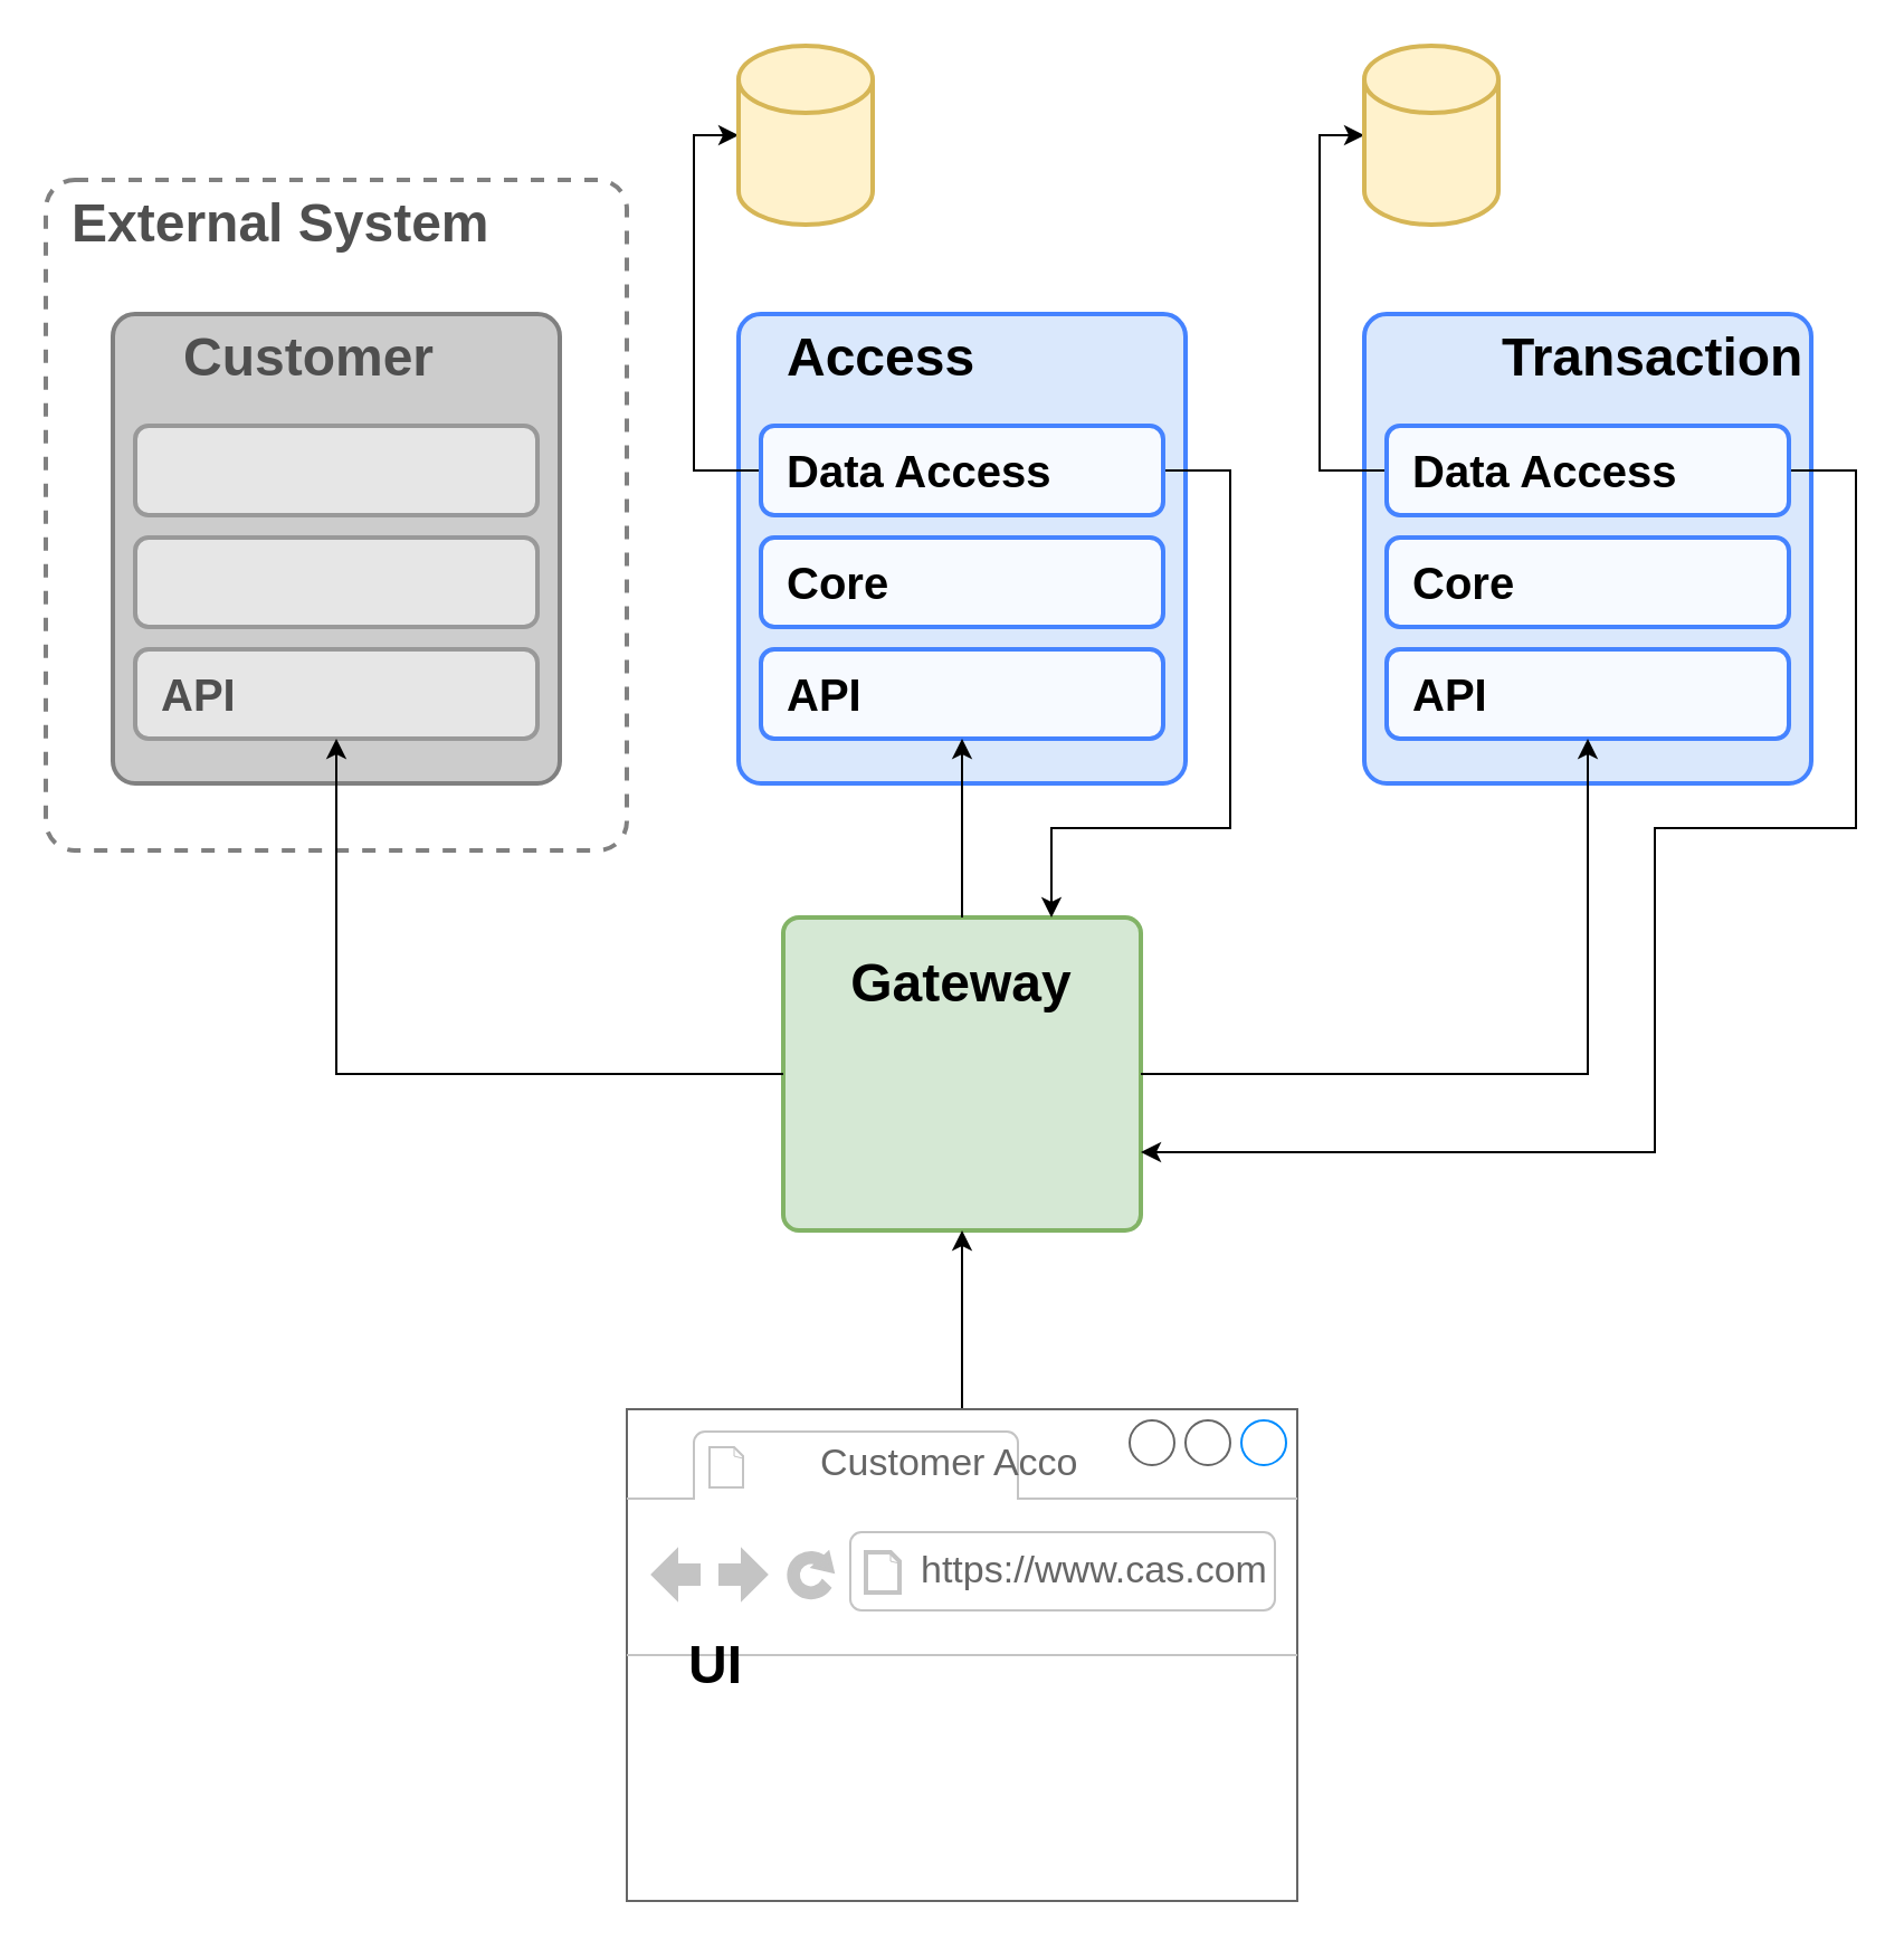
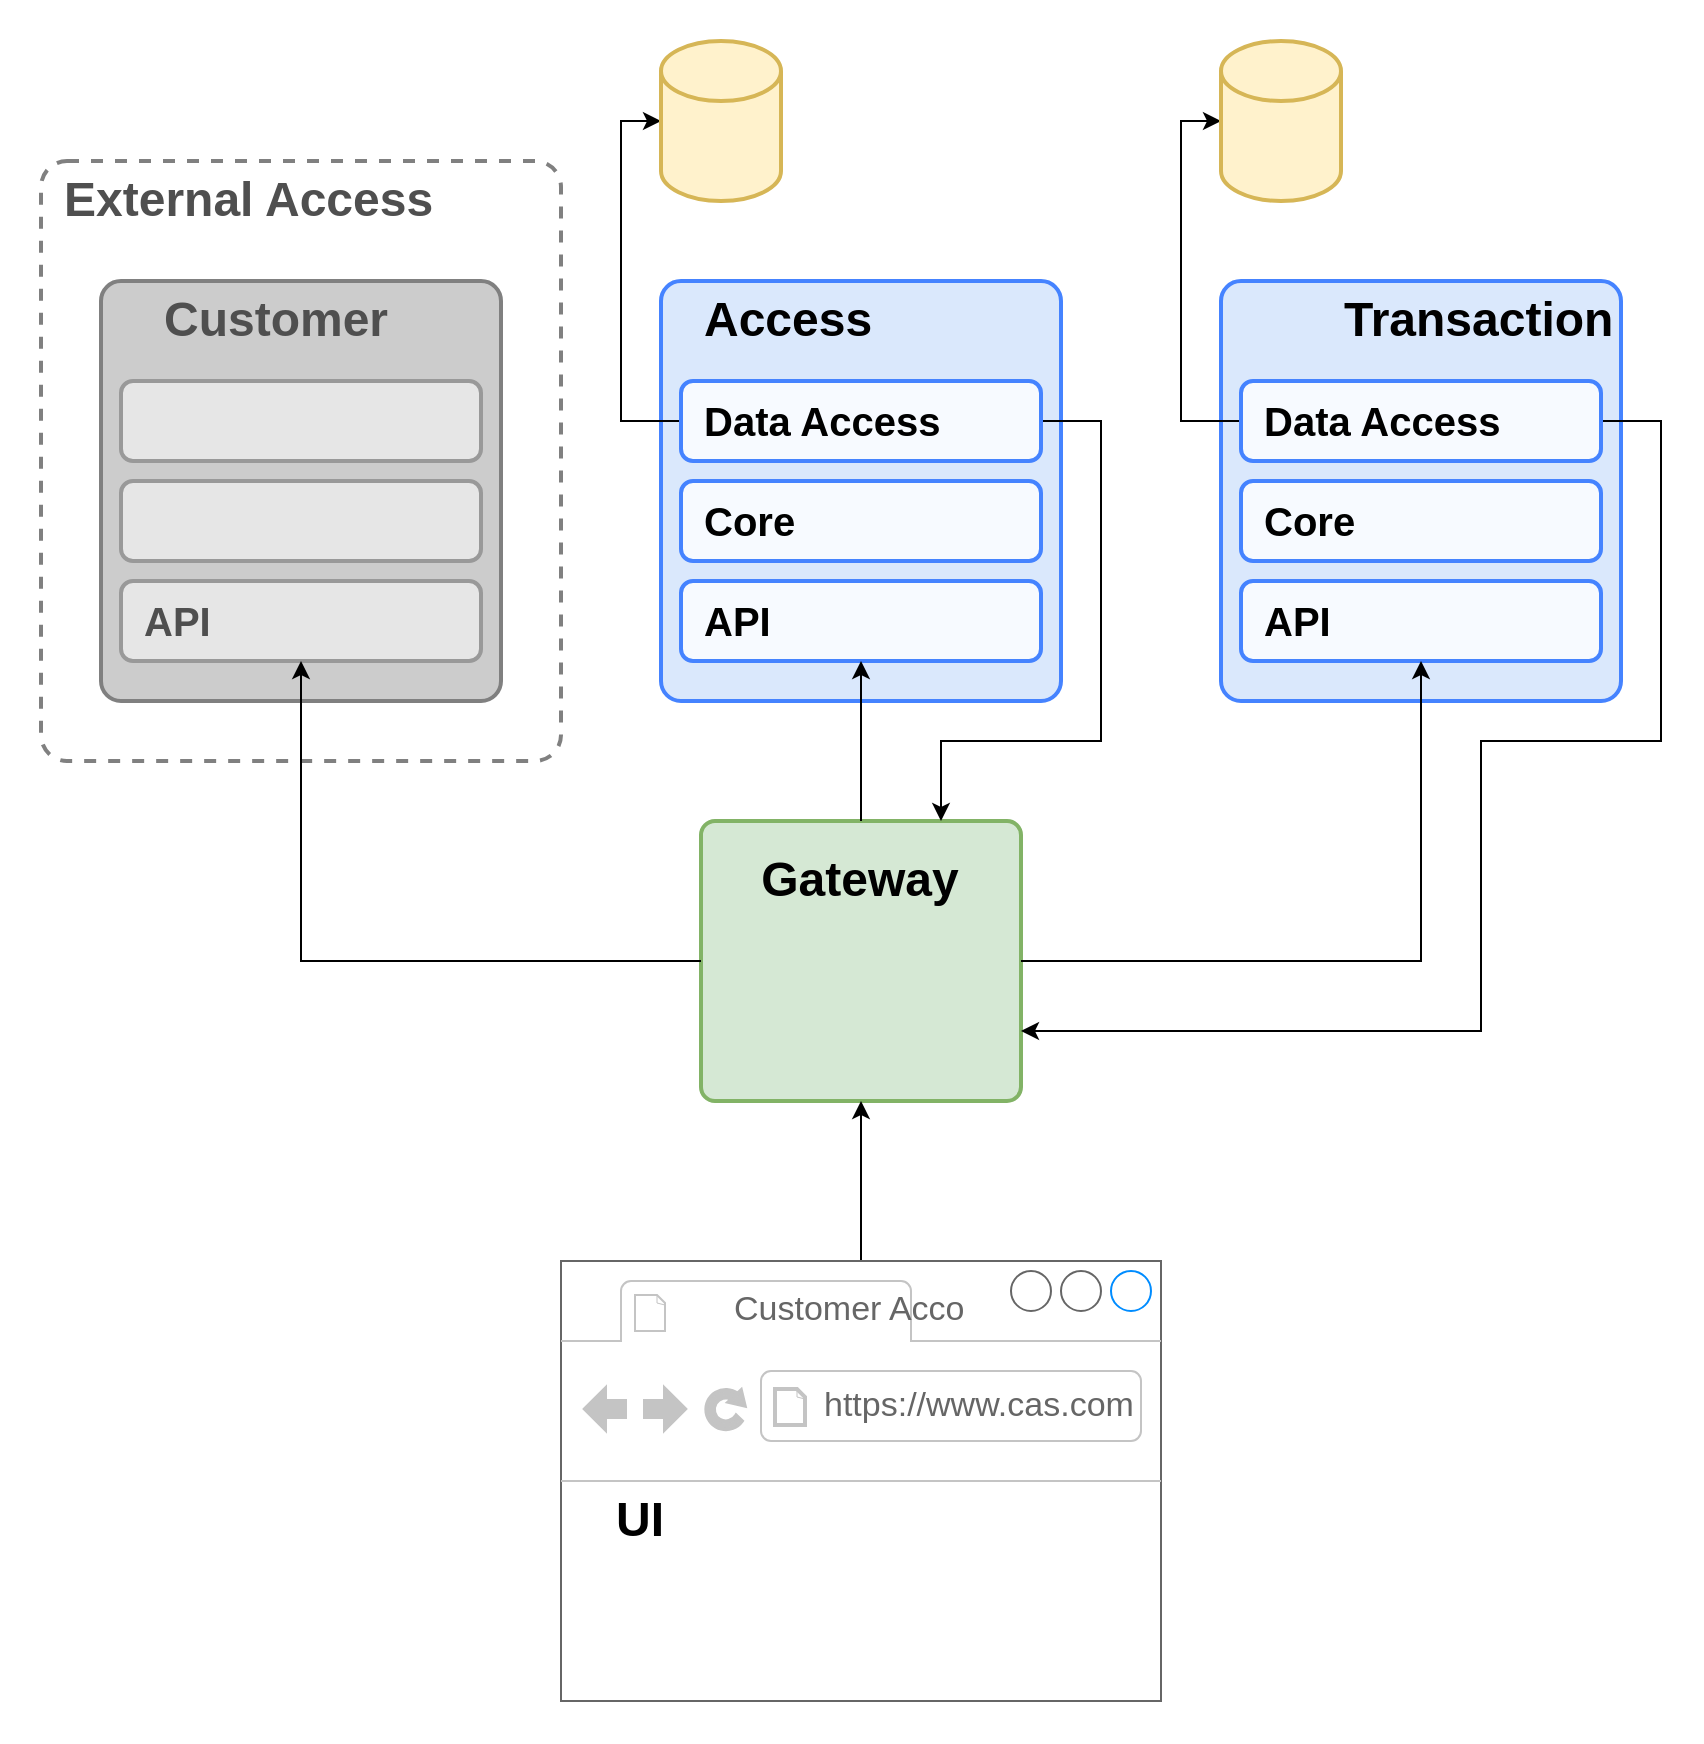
- <mxCell id="41" value="&lt;h1&gt;External System&lt;/h1&gt;" style="text;html=1;strokeColor=none;fillColor=none;align=left;verticalAlign=middle;whiteSpace=wrap;rounded=0;fontColor=#4F4F4F;" vertex="1" parent="1"><mxGeometry x="30" y="90" width="250" height="20" as="geometry" /></mxCell>
+ <mxCell id="41" value="&lt;h1&gt;External Access&lt;/h1&gt;" style="text;html=1;strokeColor=none;fillColor=none;align=left;verticalAlign=middle;whiteSpace=wrap;rounded=0;fontColor=#4F4F4F;" vertex="1" parent="1"><mxGeometry x="30" y="90" width="250" height="20" as="geometry" /></mxCell>
- <mxCell id="15" value="&lt;h1&gt;UI&lt;/h1&gt;" style="text;html=1;strokeColor=none;fillColor=none;align=center;verticalAlign=middle;whiteSpace=wrap;rounded=0;" vertex="1" parent="12"><mxGeometry x="20" y="105" width="40" height="20" as="geometry" /></mxCell>
+ <mxCell id="15" value="&lt;h1&gt;UI&lt;/h1&gt;" style="text;html=1;strokeColor=none;fillColor=none;align=center;verticalAlign=middle;whiteSpace=wrap;rounded=0;" vertex="1" parent="12"><mxGeometry x="20" y="120" width="40" height="20" as="geometry" /></mxCell>
